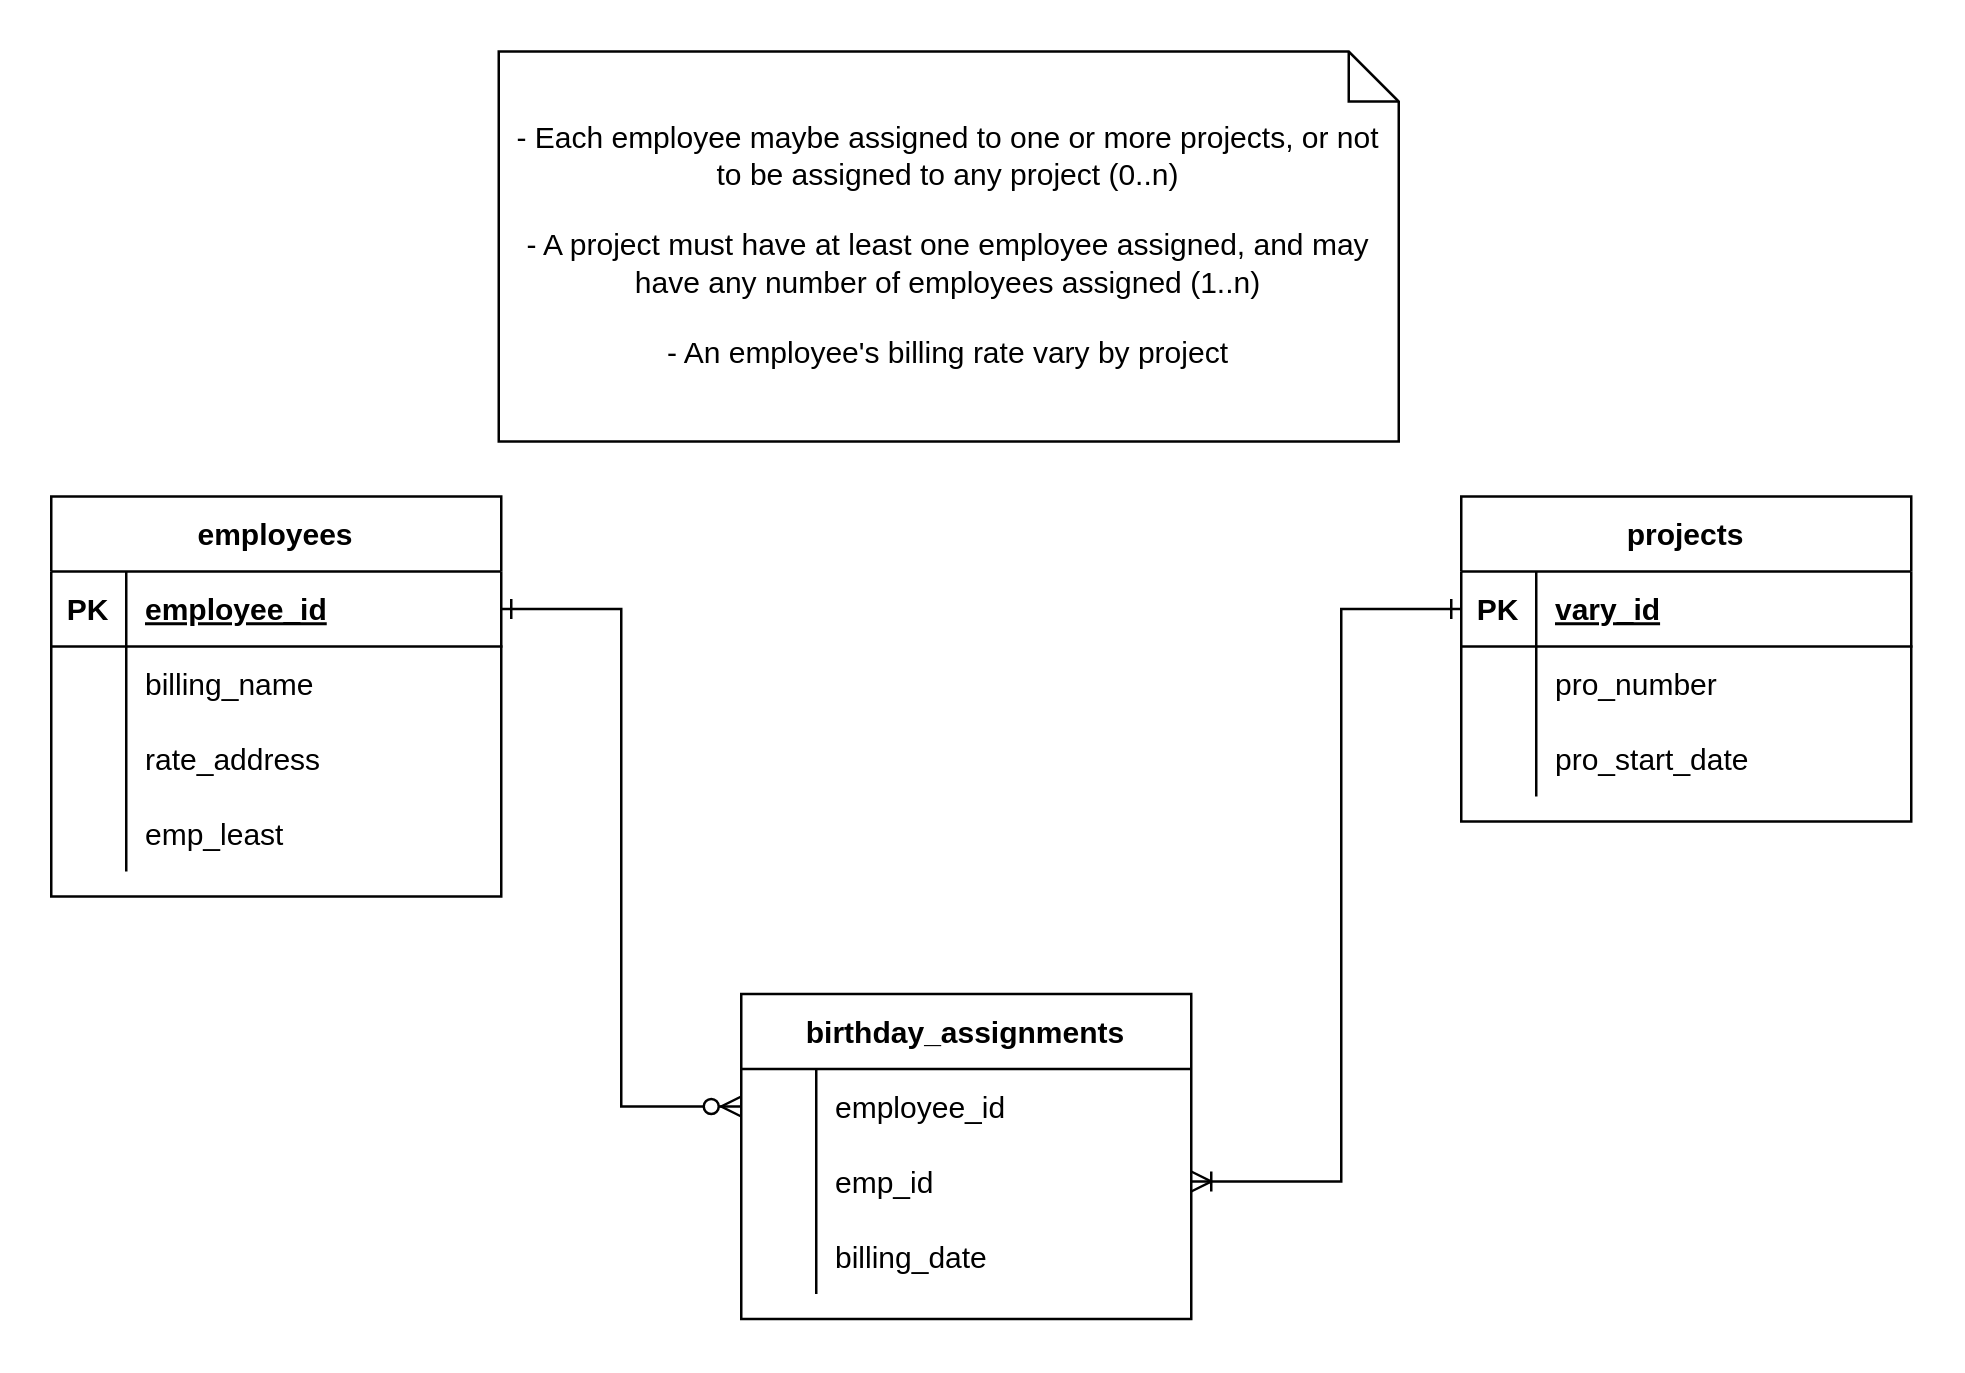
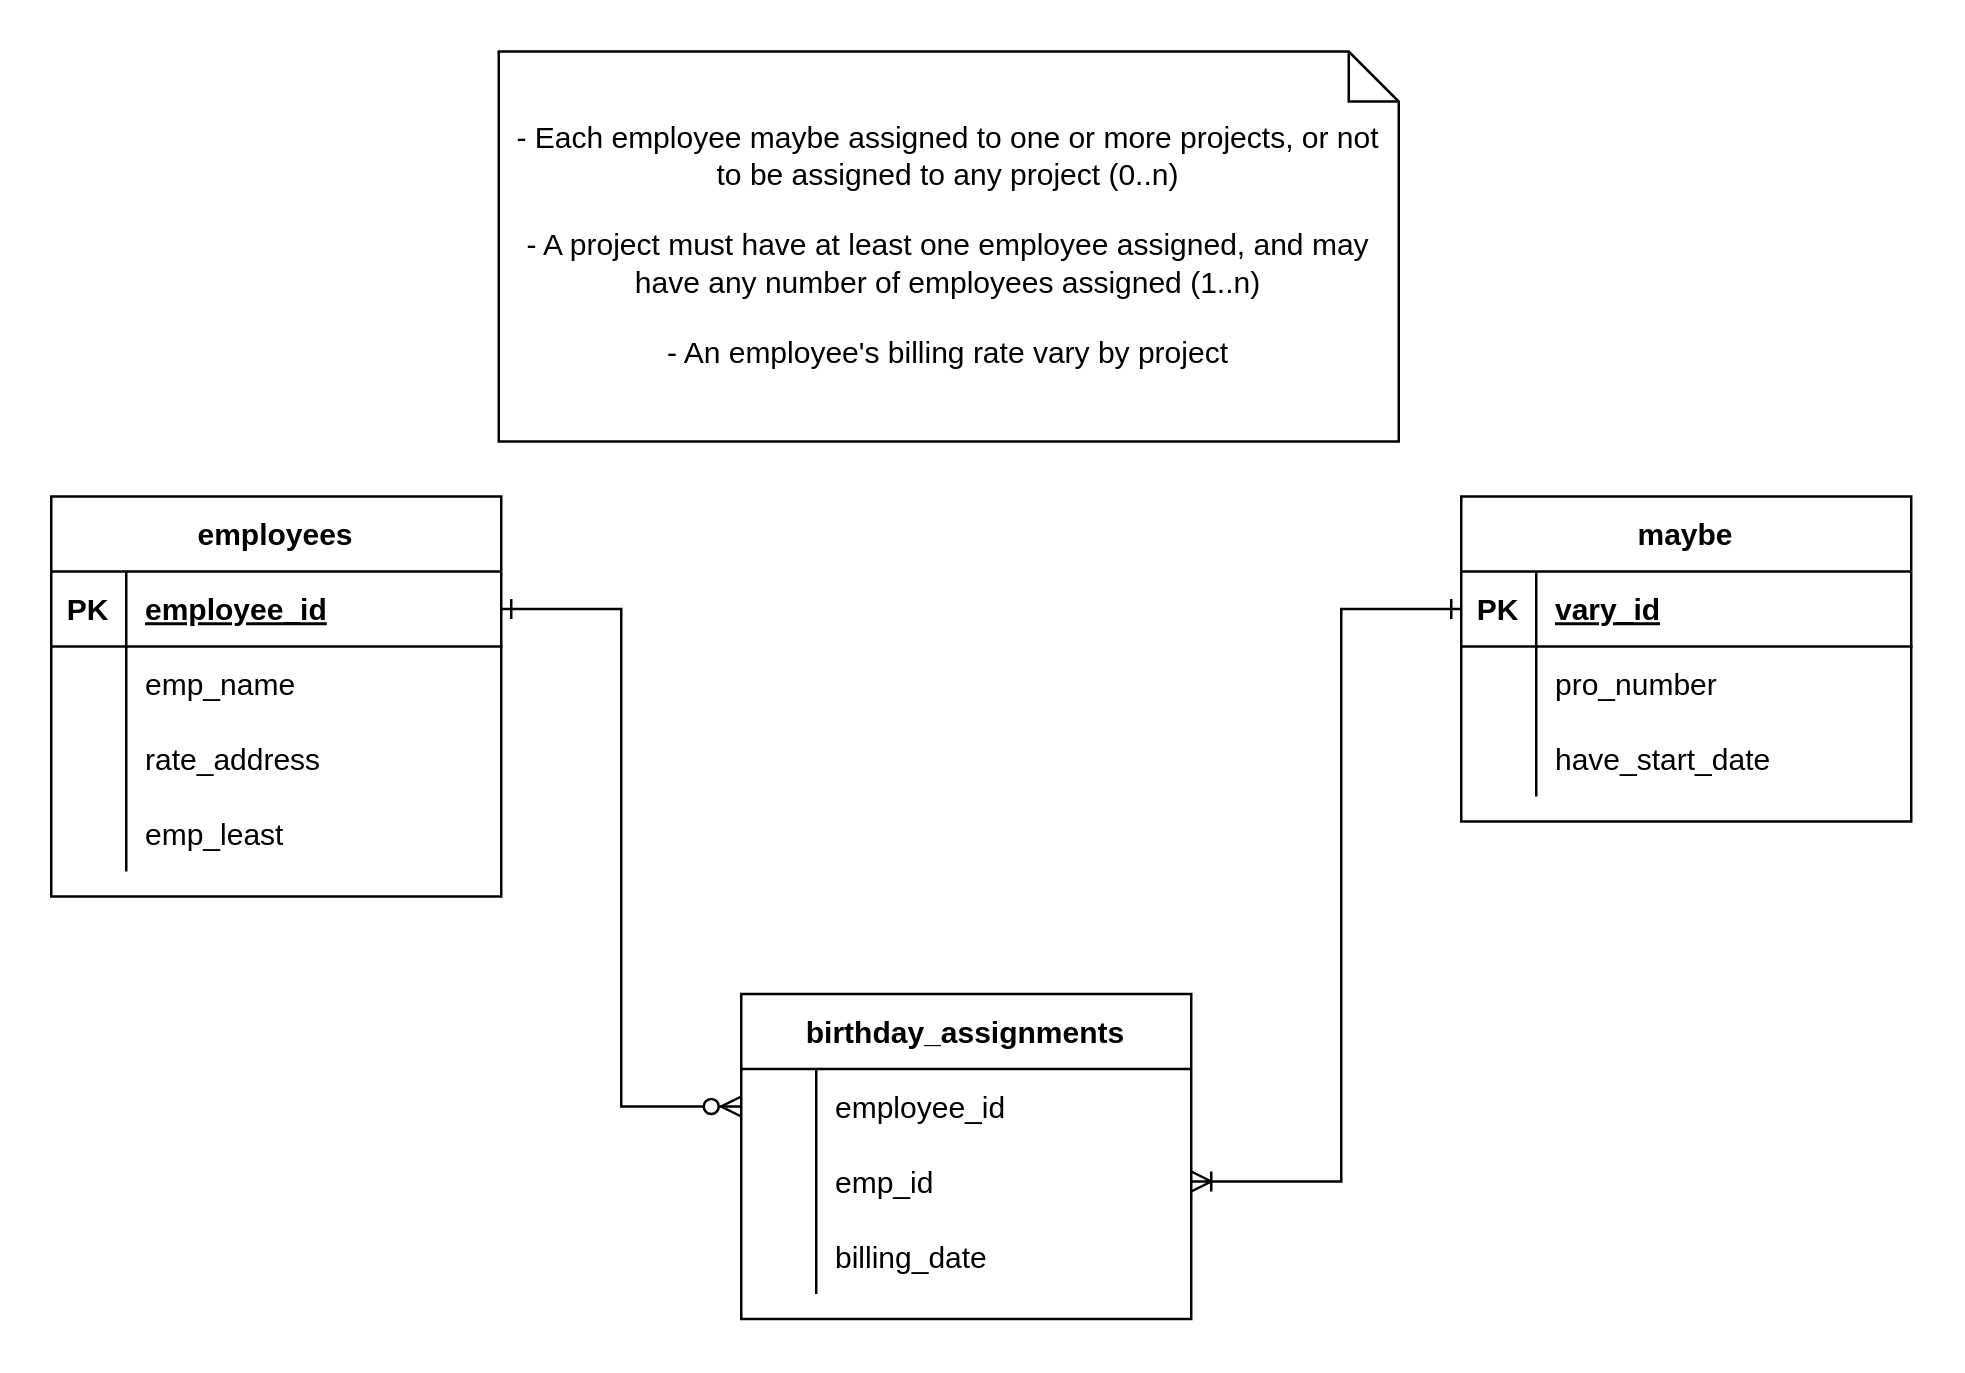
- <mxCell id="15" value="projects" style="shape=table;startSize=30;container=1;collapsible=1;childLayout=tableLayout;fixedRows=1;rowLines=0;fontStyle=1;align=center;resizeLast=1;" parent="1" vertex="1"><mxGeometry x="584" y="198" width="180" height="130" as="geometry" /></mxCell>
+ <mxCell id="15" value="maybe" style="shape=table;startSize=30;container=1;collapsible=1;childLayout=tableLayout;fixedRows=1;rowLines=0;fontStyle=1;align=center;resizeLast=1;" parent="1" vertex="1"><mxGeometry x="584" y="198" width="180" height="130" as="geometry" /></mxCell>
- <mxCell id="8" value="billing_name" style="shape=partialRectangle;connectable=0;fillColor=none;top=0;left=0;bottom=0;right=0;align=left;spacingLeft=6;overflow=hidden;" parent="6" vertex="1"><mxGeometry x="30" width="150" height="30" as="geometry"><mxRectangle width="150" height="30" as="alternateBounds" /></mxGeometry></mxCell>
+ <mxCell id="8" value="emp_name" style="shape=partialRectangle;connectable=0;fillColor=none;top=0;left=0;bottom=0;right=0;align=left;spacingLeft=6;overflow=hidden;" parent="6" vertex="1"><mxGeometry x="30" width="150" height="30" as="geometry"><mxRectangle width="150" height="30" as="alternateBounds" /></mxGeometry></mxCell>
- <mxCell id="24" value="pro_start_date" style="shape=partialRectangle;connectable=0;fillColor=none;top=0;left=0;bottom=0;right=0;align=left;spacingLeft=6;overflow=hidden;" parent="22" vertex="1"><mxGeometry x="30" width="150" height="30" as="geometry"><mxRectangle width="150" height="30" as="alternateBounds" /></mxGeometry></mxCell>
+ <mxCell id="24" value="have_start_date" style="shape=partialRectangle;connectable=0;fillColor=none;top=0;left=0;bottom=0;right=0;align=left;spacingLeft=6;overflow=hidden;" parent="22" vertex="1"><mxGeometry x="30" width="150" height="30" as="geometry"><mxRectangle width="150" height="30" as="alternateBounds" /></mxGeometry></mxCell>
